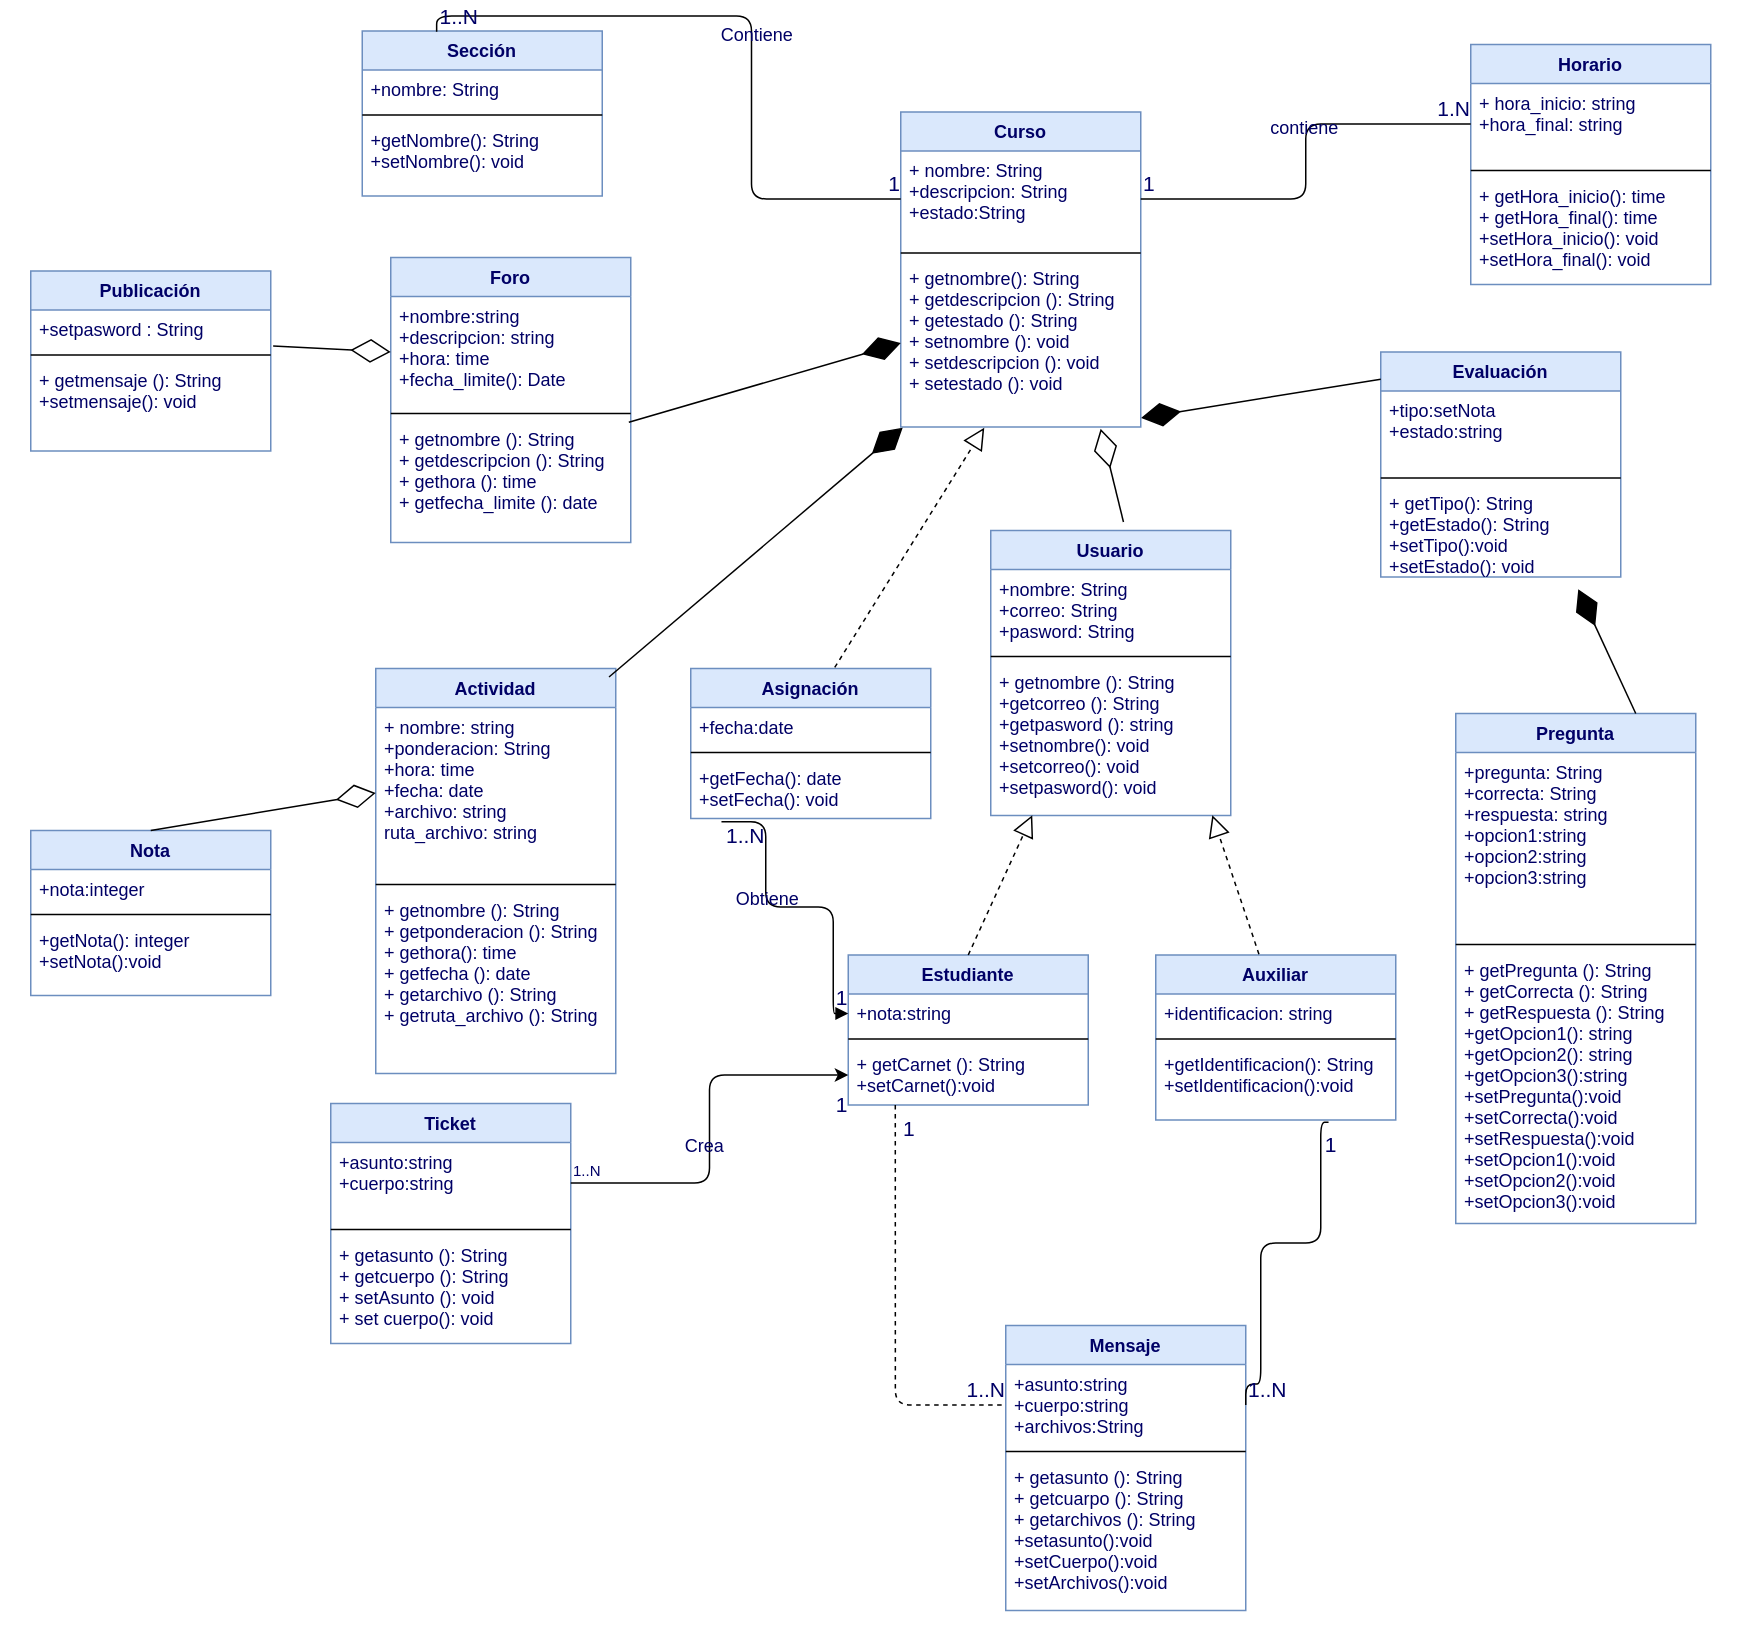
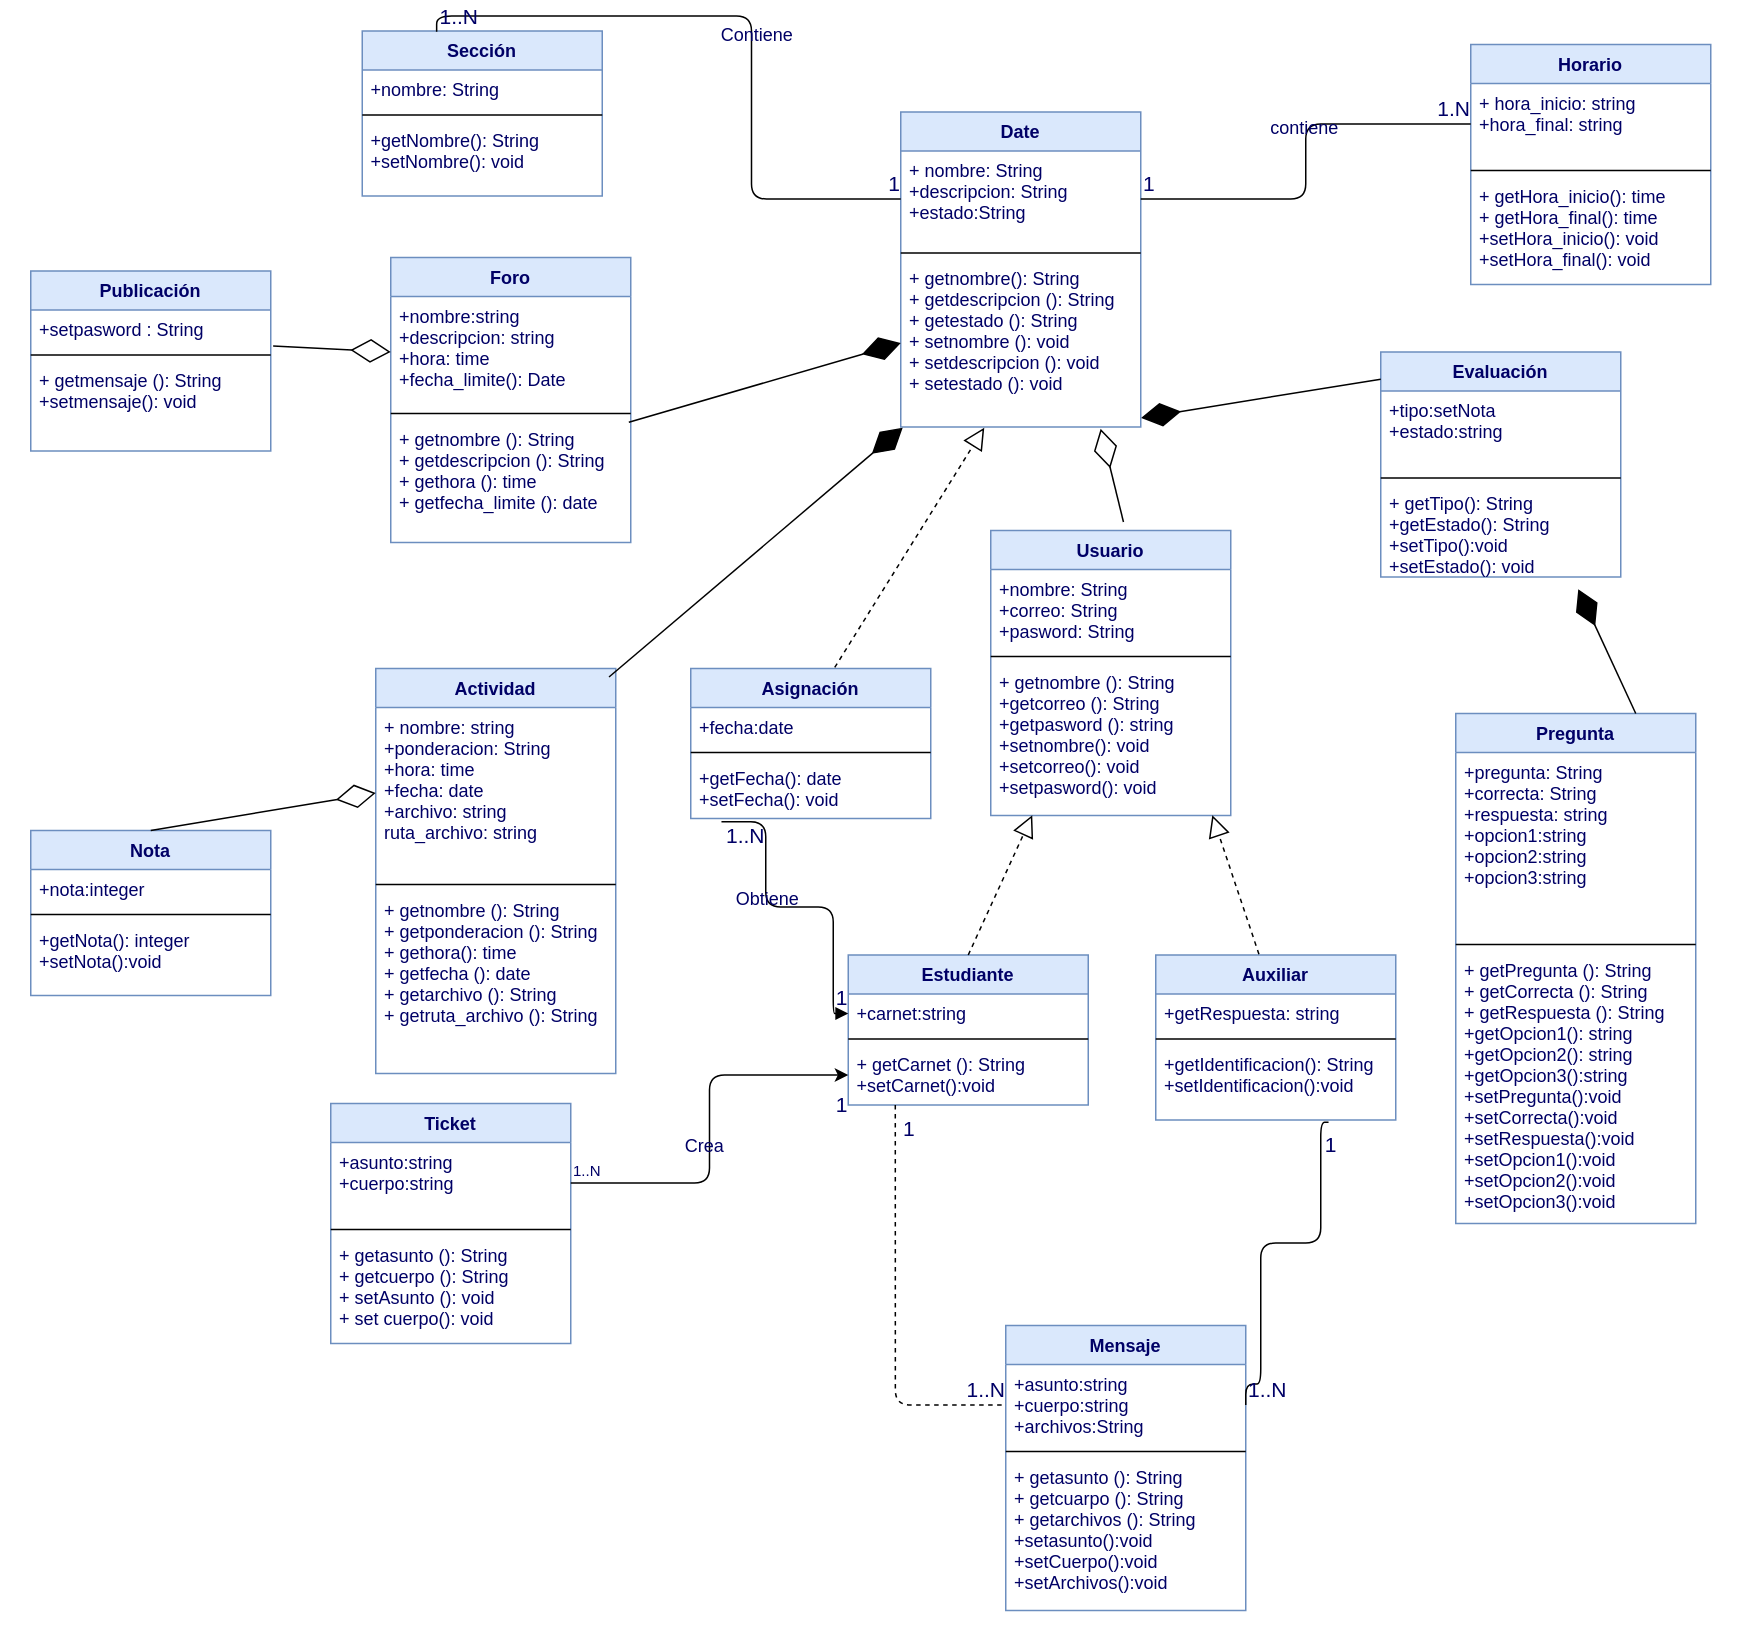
- <mxCell id="10" value="Curso" style="swimlane;fontStyle=1;align=center;verticalAlign=top;childLayout=stackLayout;horizontal=1;startSize=26;horizontalStack=0;resizeParent=1;resizeParentMax=0;resizeLast=0;collapsible=1;marginBottom=0;fillColor=#dae8fc;strokeColor=#6c8ebf;fontColor=#000066;labelBorderColor=none;labelBackgroundColor=none;" parent="1" vertex="1"><mxGeometry x="600" y="74" width="160" height="210" as="geometry" /></mxCell>
+ <mxCell id="10" value="Date" style="swimlane;fontStyle=1;align=center;verticalAlign=top;childLayout=stackLayout;horizontal=1;startSize=26;horizontalStack=0;resizeParent=1;resizeParentMax=0;resizeLast=0;collapsible=1;marginBottom=0;fillColor=#dae8fc;strokeColor=#6c8ebf;fontColor=#000066;labelBorderColor=none;labelBackgroundColor=none;" parent="1" vertex="1"><mxGeometry x="600" y="74" width="160" height="210" as="geometry" /></mxCell>
- <mxCell id="48" value="+nota:string" style="text;strokeColor=none;fillColor=none;align=left;verticalAlign=top;spacingLeft=4;spacingRight=4;overflow=hidden;rotatable=0;points=[[0,0.5],[1,0.5]];portConstraint=eastwest;fontColor=#000066;labelBorderColor=none;labelBackgroundColor=none;" parent="47" vertex="1"><mxGeometry y="26" width="160" height="26" as="geometry" /></mxCell>
+ <mxCell id="48" value="+carnet:string" style="text;strokeColor=none;fillColor=none;align=left;verticalAlign=top;spacingLeft=4;spacingRight=4;overflow=hidden;rotatable=0;points=[[0,0.5],[1,0.5]];portConstraint=eastwest;fontColor=#000066;labelBorderColor=none;labelBackgroundColor=none;" parent="47" vertex="1"><mxGeometry y="26" width="160" height="26" as="geometry" /></mxCell>
- <mxCell id="52" value="+identificacion: string" style="text;strokeColor=none;fillColor=none;align=left;verticalAlign=top;spacingLeft=4;spacingRight=4;overflow=hidden;rotatable=0;points=[[0,0.5],[1,0.5]];portConstraint=eastwest;fontColor=#000066;labelBorderColor=none;labelBackgroundColor=none;" parent="51" vertex="1"><mxGeometry y="26" width="160" height="26" as="geometry" /></mxCell>
+ <mxCell id="52" value="+getRespuesta: string" style="text;strokeColor=none;fillColor=none;align=left;verticalAlign=top;spacingLeft=4;spacingRight=4;overflow=hidden;rotatable=0;points=[[0,0.5],[1,0.5]];portConstraint=eastwest;fontColor=#000066;labelBorderColor=none;labelBackgroundColor=none;" parent="51" vertex="1"><mxGeometry y="26" width="160" height="26" as="geometry" /></mxCell>
